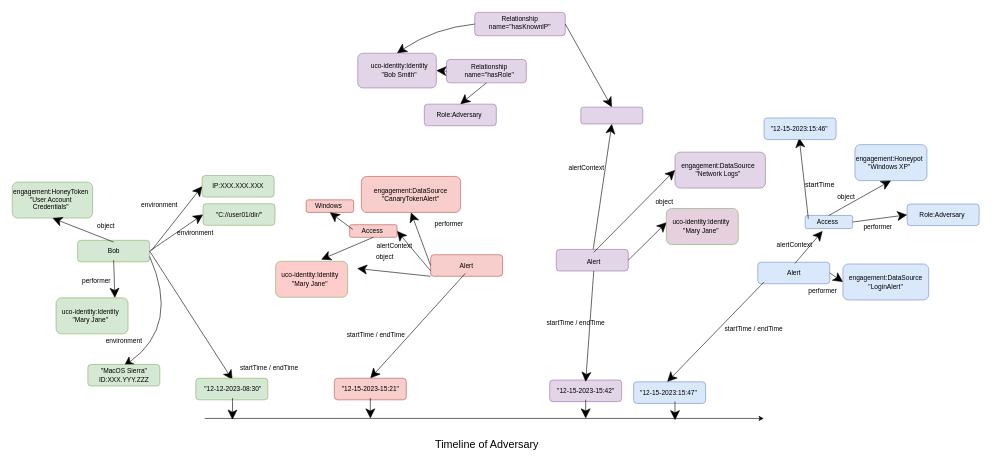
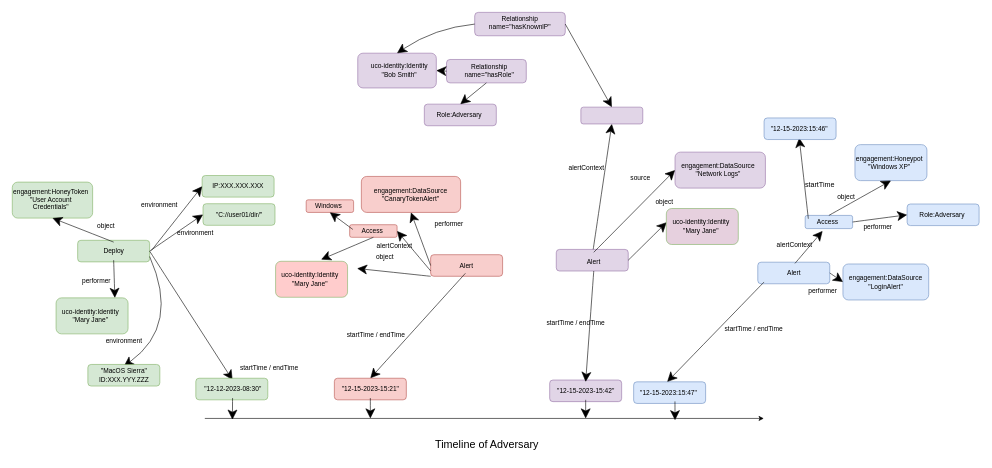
+ <mxCell id="98" value="source" style="text;html=1;align=center;verticalAlign=middle;resizable=0;points=[];autosize=1;strokeColor=none;fillColor=none;fontSize=11;" parent="1" vertex="1"><mxGeometry x="1041" y="283" width="52" height="25" as="geometry" /></mxCell>
- <mxCell id="11" value="Bob" style="text;html=1;strokeColor=none;fillColor=none;align=center;verticalAlign=middle;whiteSpace=wrap;rounded=0;fontSize=11;" parent="1" vertex="1"><mxGeometry x="139.5" y="403" width="99" height="30" as="geometry" /></mxCell>
+ <mxCell id="11" value="Deploy" style="text;html=1;strokeColor=none;fillColor=none;align=center;verticalAlign=middle;whiteSpace=wrap;rounded=0;fontSize=11;" parent="1" vertex="1"><mxGeometry x="139.5" y="403" width="99" height="30" as="geometry" /></mxCell>
